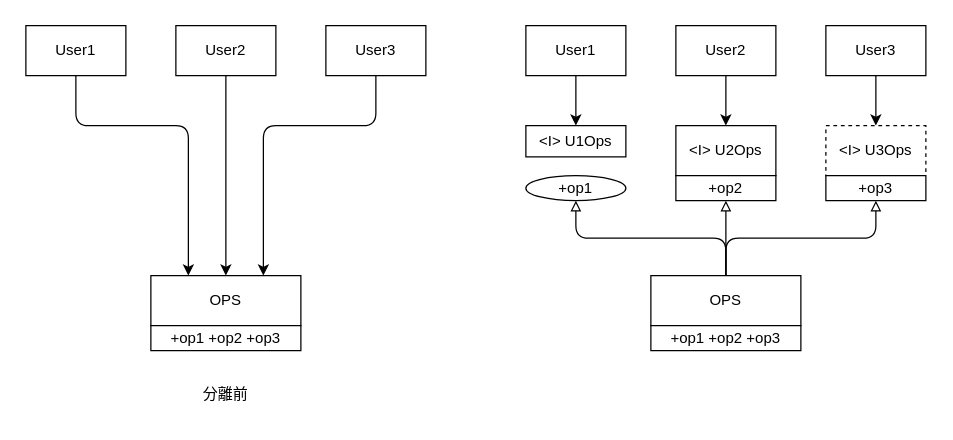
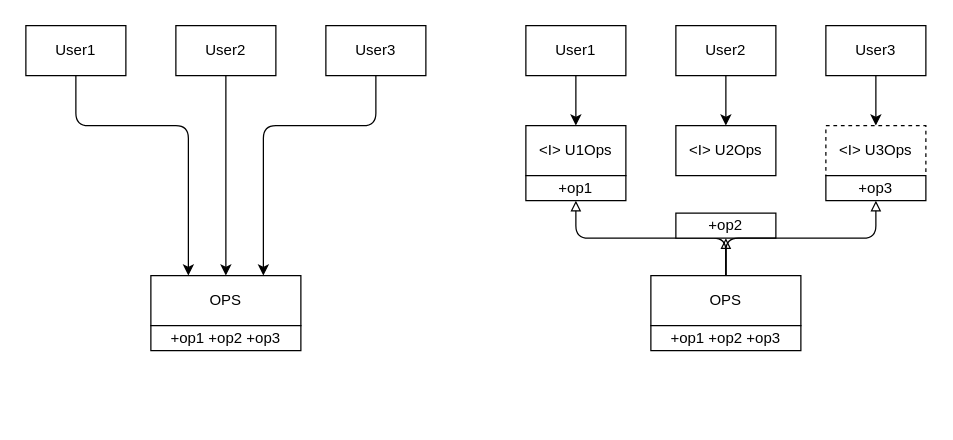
- <mxCell id="21" value="&amp;lt;I&amp;gt; U1Ops" style="rounded=0;whiteSpace=wrap;html=1;" vertex="1" parent="1"><mxGeometry x="420" y="100" width="80" height="25" as="geometry" /></mxCell>
+ <mxCell id="21" value="&amp;lt;I&amp;gt; U1Ops" style="rounded=0;whiteSpace=wrap;html=1;" vertex="1" parent="1"><mxGeometry x="420" y="100" width="80" height="40" as="geometry" /></mxCell>
- <mxCell id="22" value="+op1" style="ellipse;whiteSpace=wrap;html=1;" vertex="1" parent="1"><mxGeometry x="420" y="140" width="80" height="20" as="geometry" /></mxCell>
+ <mxCell id="22" value="+op1" style="rounded=0;whiteSpace=wrap;html=1;" vertex="1" parent="1"><mxGeometry x="420" y="140" width="80" height="20" as="geometry" /></mxCell>
- <mxCell id="20" value="+op2" style="rounded=0;whiteSpace=wrap;html=1;" vertex="1" parent="1"><mxGeometry x="540" y="140" width="80" height="20" as="geometry" /></mxCell>
+ <mxCell id="20" value="+op2" style="rounded=0;whiteSpace=wrap;html=1;" vertex="1" parent="1"><mxGeometry x="540" y="170" width="80" height="20" as="geometry" /></mxCell>
- <mxCell id="27" value="分離前" style="text;html=1;strokeColor=none;fillColor=none;align=center;verticalAlign=middle;whiteSpace=wrap;rounded=0;" vertex="1" parent="1"><mxGeometry x="150" y="300" width="60" height="30" as="geometry" /></mxCell>
